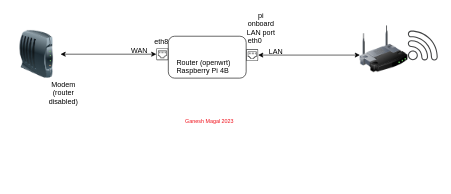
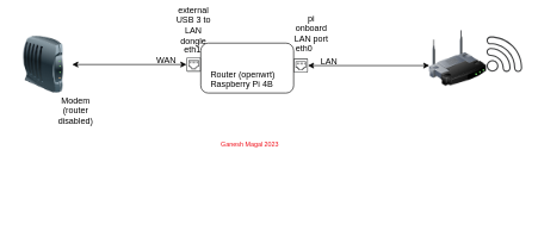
+ <mxCell id="20" value="&lt;div&gt;external USB 3 to LAN dongle&lt;/div&gt;" style="text;html=1;strokeColor=none;fillColor=none;align=center;verticalAlign=middle;whiteSpace=wrap;rounded=0;" parent="1" vertex="1"><mxGeometry x="240" y="20" width="60" height="30" as="geometry" /></mxCell>
- <mxCell id="23" value="eth8" style="text;html=1;strokeColor=none;fillColor=none;align=center;verticalAlign=middle;whiteSpace=wrap;rounded=0;" parent="22" vertex="1"><mxGeometry x="-3" width="22.857" height="20" as="geometry" /></mxCell>
+ <mxCell id="23" value="eth1" style="text;html=1;strokeColor=none;fillColor=none;align=center;verticalAlign=middle;whiteSpace=wrap;rounded=0;" parent="22" vertex="1"><mxGeometry x="-3" width="22.857" height="20" as="geometry" /></mxCell>
